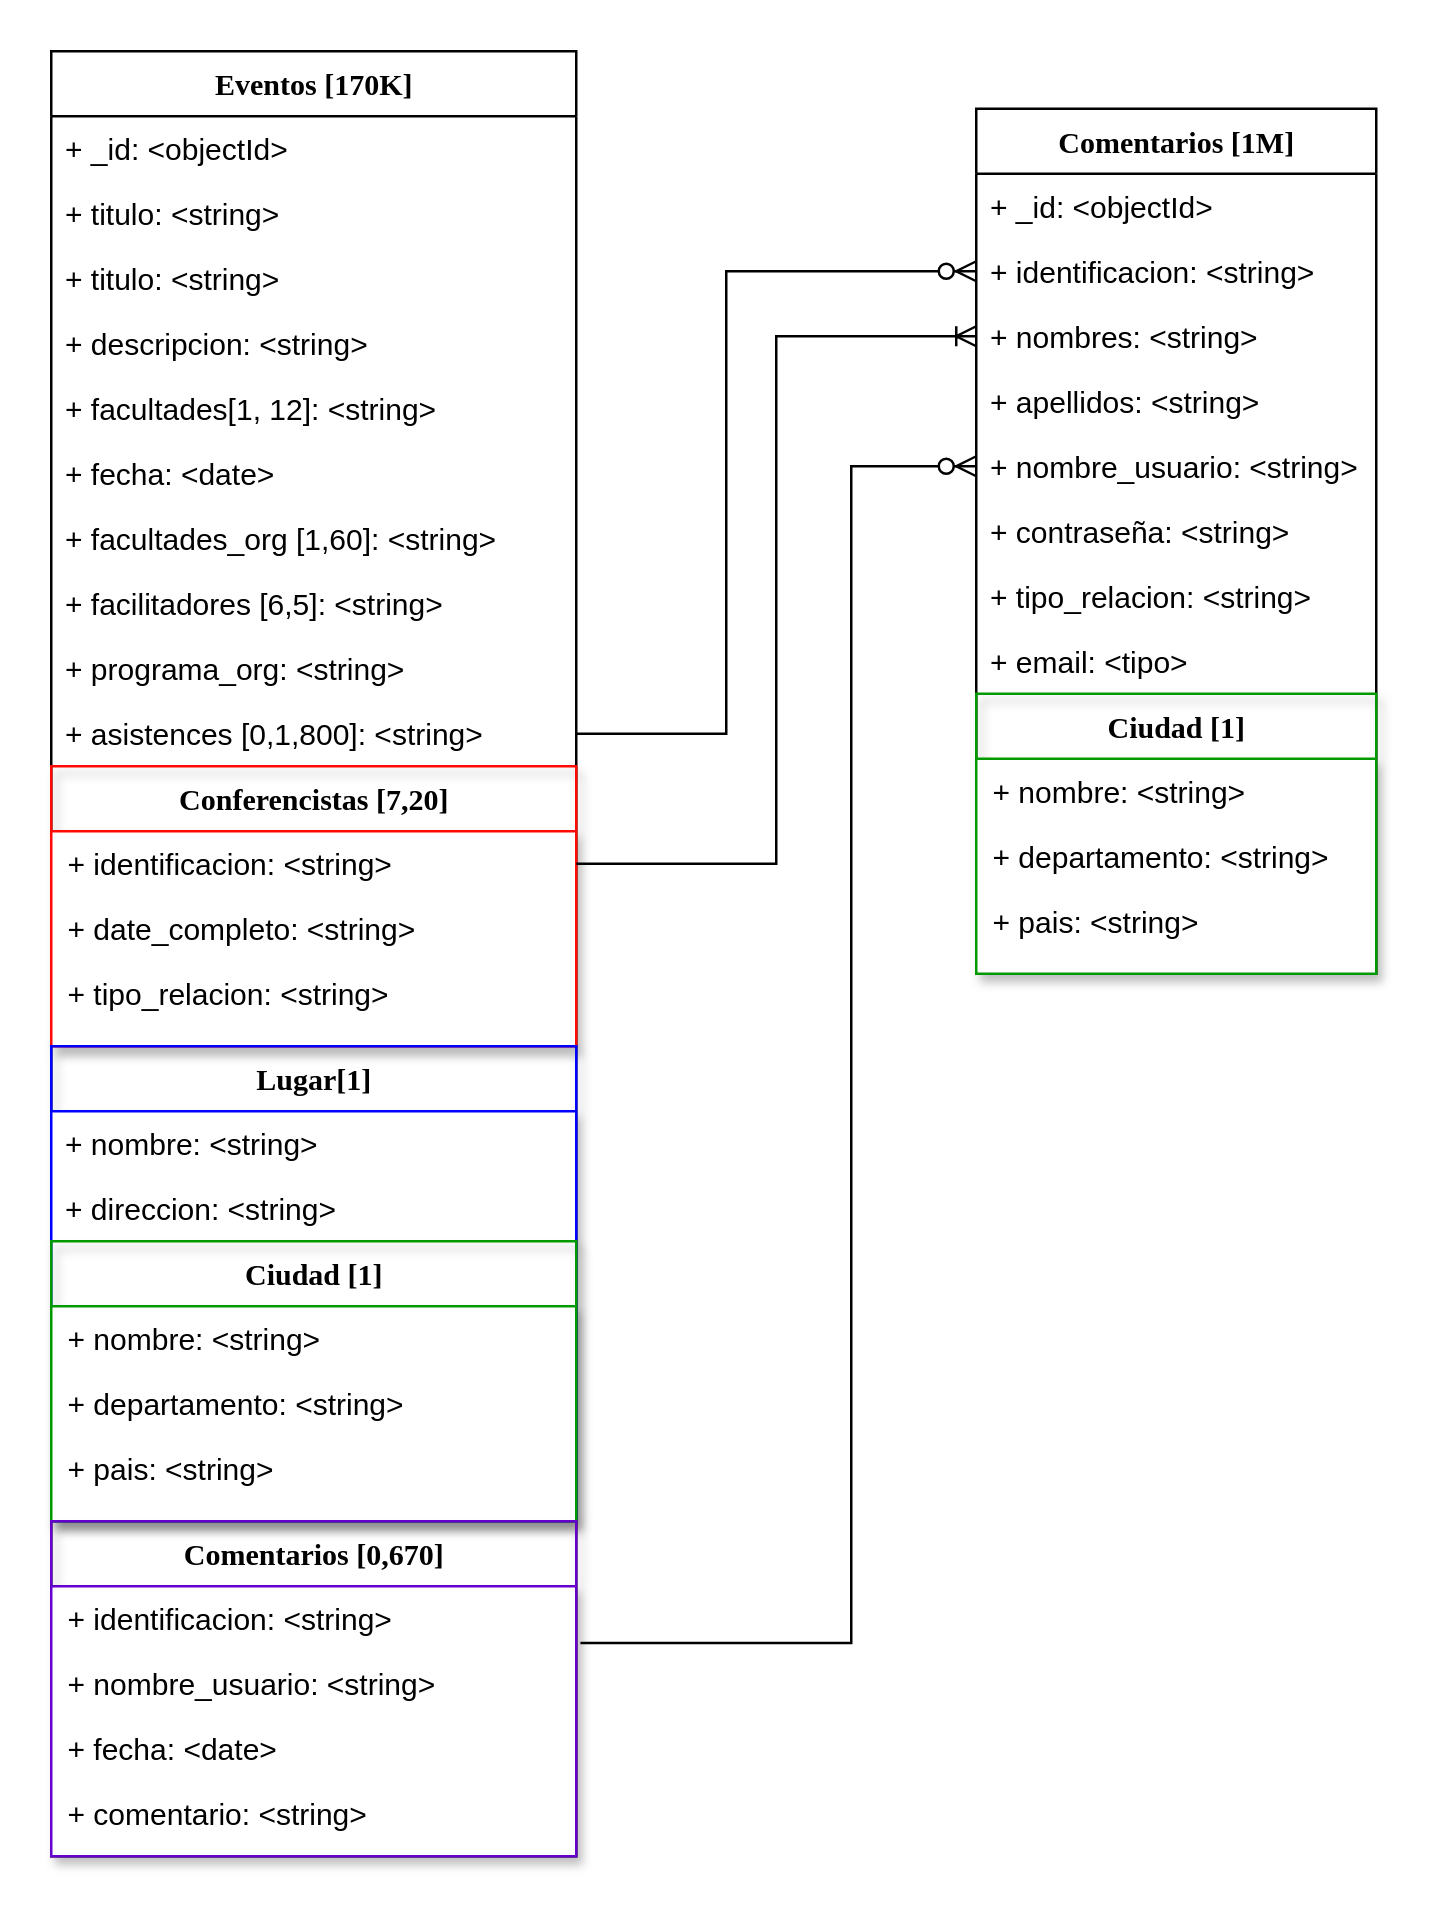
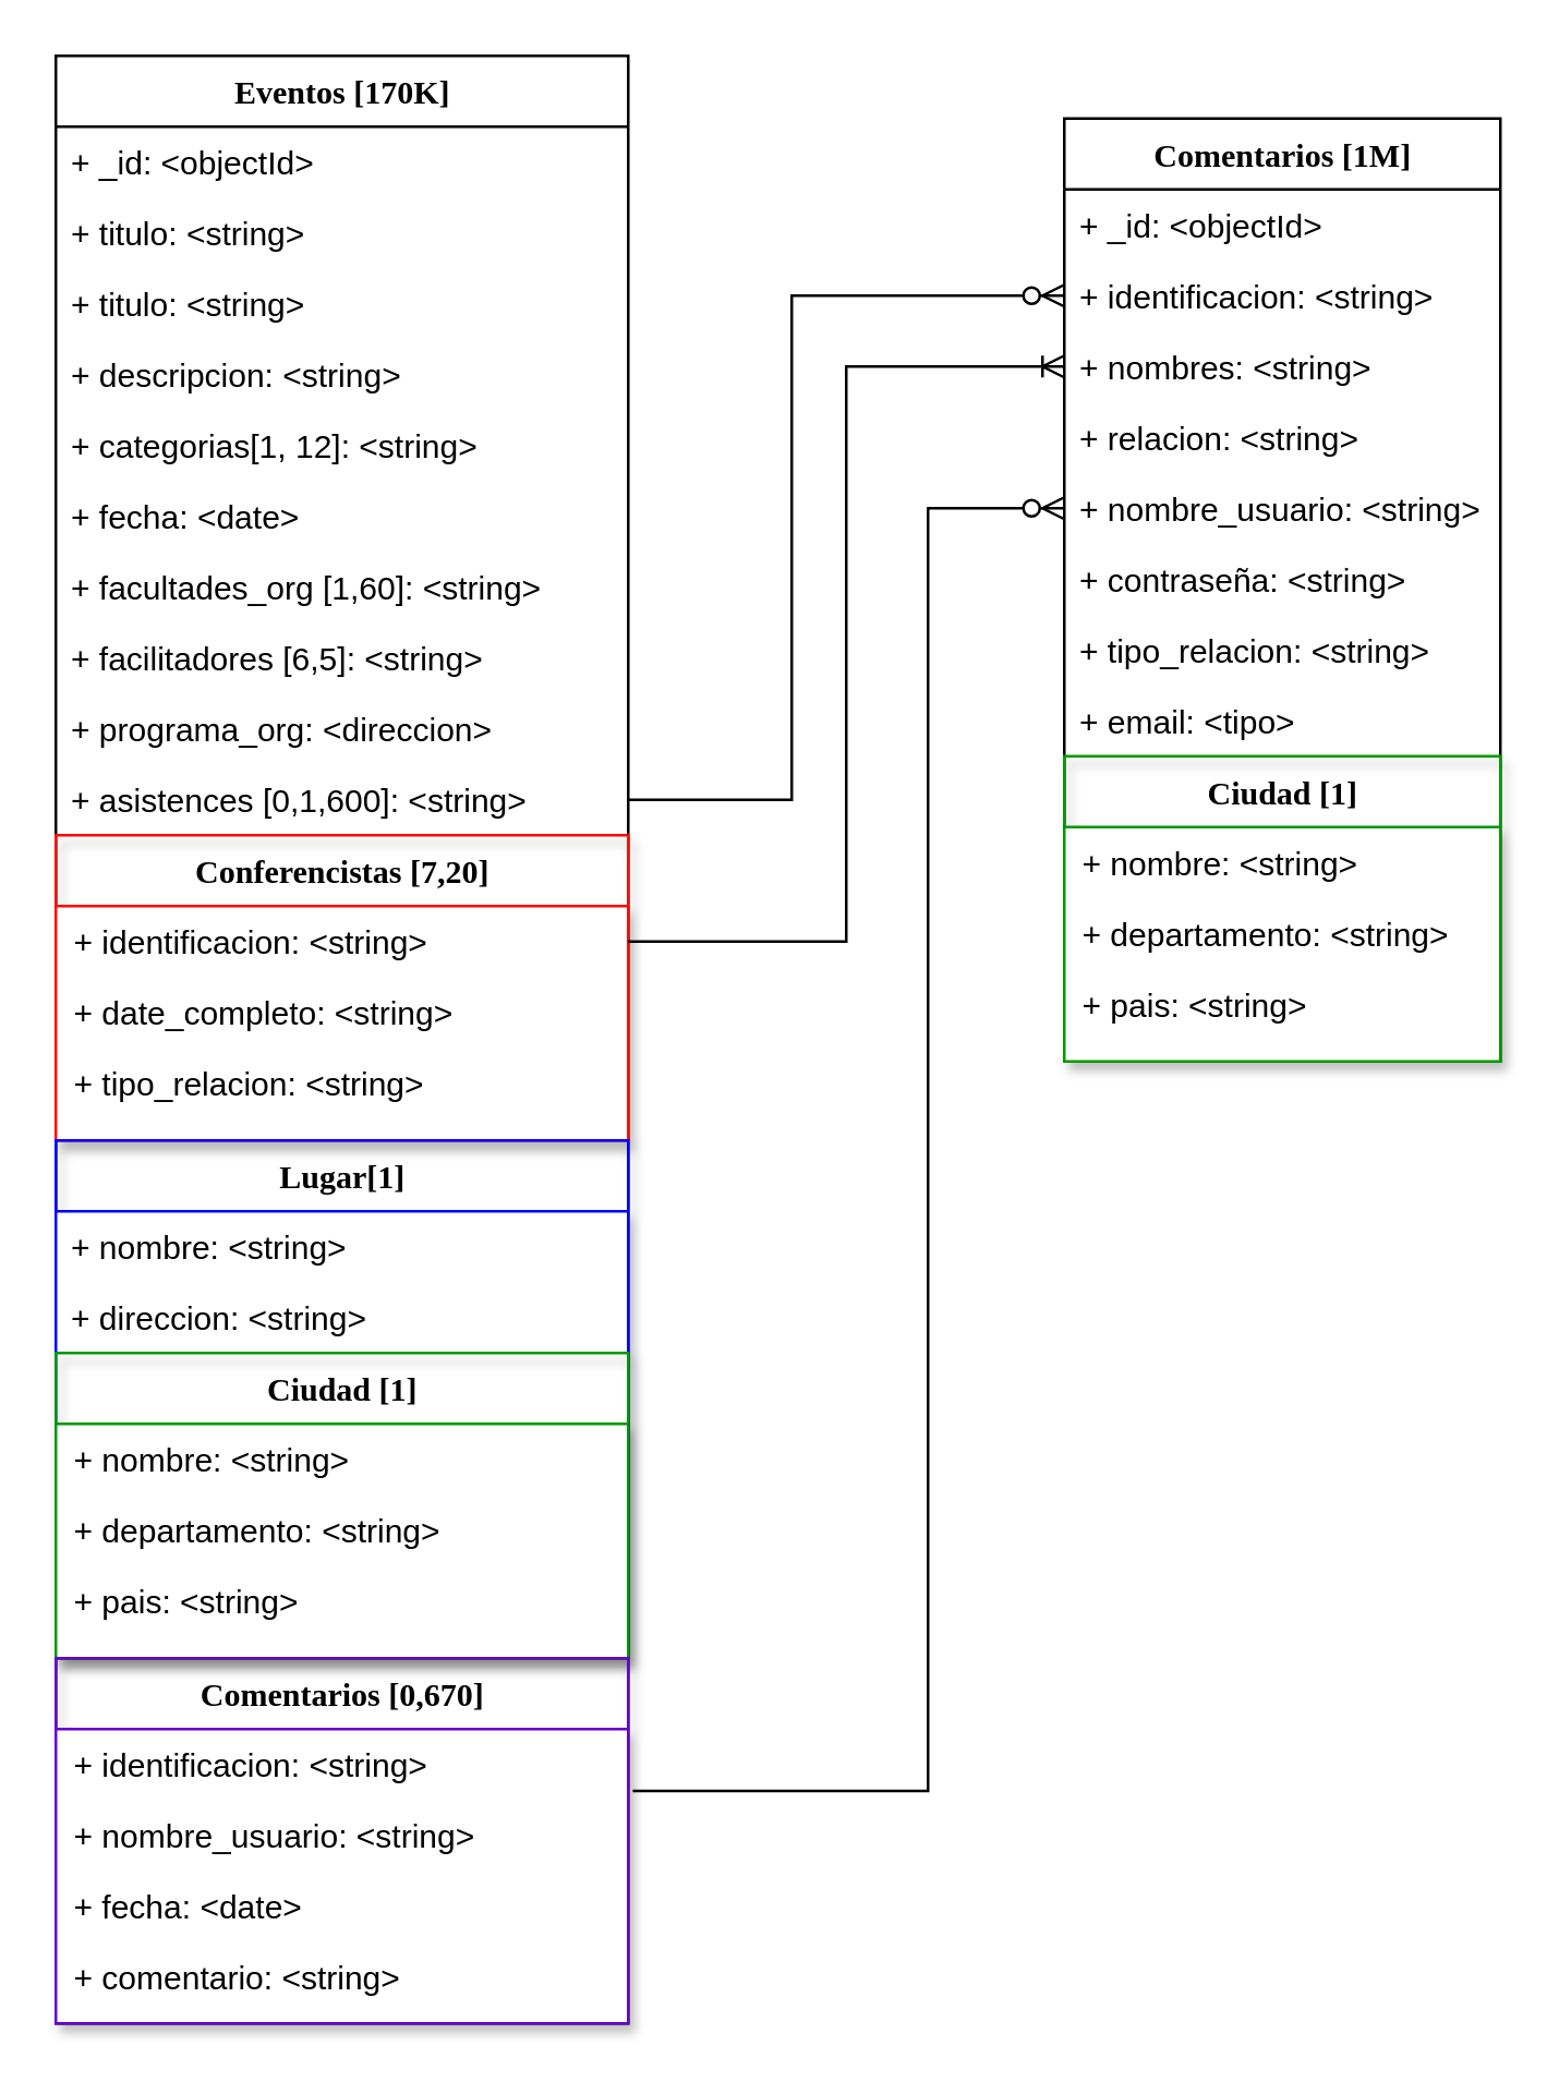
- <mxCell id="33" value="+ apellidos: &amp;lt;string&amp;gt;" style="text;html=1;strokeColor=none;fillColor=none;align=left;verticalAlign=top;spacingLeft=4;spacingRight=4;whiteSpace=wrap;overflow=hidden;rotatable=0;points=[[0,0.5],[1,0.5]];portConstraint=eastwest;" parent="29" vertex="1"><mxGeometry y="104" width="160" height="26" as="geometry" /></mxCell>
+ <mxCell id="33" value="+ relacion: &amp;lt;string&amp;gt;" style="text;html=1;strokeColor=none;fillColor=none;align=left;verticalAlign=top;spacingLeft=4;spacingRight=4;whiteSpace=wrap;overflow=hidden;rotatable=0;points=[[0,0.5],[1,0.5]];portConstraint=eastwest;" parent="29" vertex="1"><mxGeometry y="104" width="160" height="26" as="geometry" /></mxCell>
- <mxCell id="7" value="+ facultades[1, 12]:&lt;span style=&quot;background-color: initial;&quot;&gt;&amp;nbsp;&amp;lt;string&amp;gt;&lt;/span&gt;" style="text;html=1;strokeColor=none;fillColor=none;align=left;verticalAlign=top;spacingLeft=4;spacingRight=4;whiteSpace=wrap;overflow=hidden;rotatable=0;points=[[0,0.5],[1,0.5]];portConstraint=eastwest;" parent="2" vertex="1"><mxGeometry y="130" width="210" height="26" as="geometry" /></mxCell>
+ <mxCell id="7" value="+ categorias[1, 12]:&lt;span style=&quot;background-color: initial;&quot;&gt;&amp;nbsp;&amp;lt;string&amp;gt;&lt;/span&gt;" style="text;html=1;strokeColor=none;fillColor=none;align=left;verticalAlign=top;spacingLeft=4;spacingRight=4;whiteSpace=wrap;overflow=hidden;rotatable=0;points=[[0,0.5],[1,0.5]];portConstraint=eastwest;" parent="2" vertex="1"><mxGeometry y="130" width="210" height="26" as="geometry" /></mxCell>
- <mxCell id="11" value="+ programa_org&lt;span style=&quot;background-color: initial;&quot;&gt;: &amp;lt;string&amp;gt;&lt;/span&gt;" style="text;html=1;strokeColor=none;fillColor=none;align=left;verticalAlign=top;spacingLeft=4;spacingRight=4;whiteSpace=wrap;overflow=hidden;rotatable=0;points=[[0,0.5],[1,0.5]];portConstraint=eastwest;" vertex="1" parent="2"><mxGeometry y="234" width="210" height="26" as="geometry" /></mxCell>
+ <mxCell id="11" value="+ programa_org&lt;span style=&quot;background-color: initial;&quot;&gt;: &amp;lt;direccion&amp;gt;&lt;/span&gt;" style="text;html=1;strokeColor=none;fillColor=none;align=left;verticalAlign=top;spacingLeft=4;spacingRight=4;whiteSpace=wrap;overflow=hidden;rotatable=0;points=[[0,0.5],[1,0.5]];portConstraint=eastwest;" vertex="1" parent="2"><mxGeometry y="234" width="210" height="26" as="geometry" /></mxCell>
- <mxCell id="12" value="+ asistences [0,1,800]&lt;span style=&quot;background-color: initial;&quot;&gt;: &amp;lt;string&amp;gt;&lt;/span&gt;" style="text;html=1;strokeColor=none;fillColor=none;align=left;verticalAlign=top;spacingLeft=4;spacingRight=4;whiteSpace=wrap;overflow=hidden;rotatable=0;points=[[0,0.5],[1,0.5]];portConstraint=eastwest;" vertex="1" parent="2"><mxGeometry y="260" width="210" height="26" as="geometry" /></mxCell>
+ <mxCell id="12" value="+ asistences [0,1,600]&lt;span style=&quot;background-color: initial;&quot;&gt;: &amp;lt;string&amp;gt;&lt;/span&gt;" style="text;html=1;strokeColor=none;fillColor=none;align=left;verticalAlign=top;spacingLeft=4;spacingRight=4;whiteSpace=wrap;overflow=hidden;rotatable=0;points=[[0,0.5],[1,0.5]];portConstraint=eastwest;" vertex="1" parent="2"><mxGeometry y="260" width="210" height="26" as="geometry" /></mxCell>
